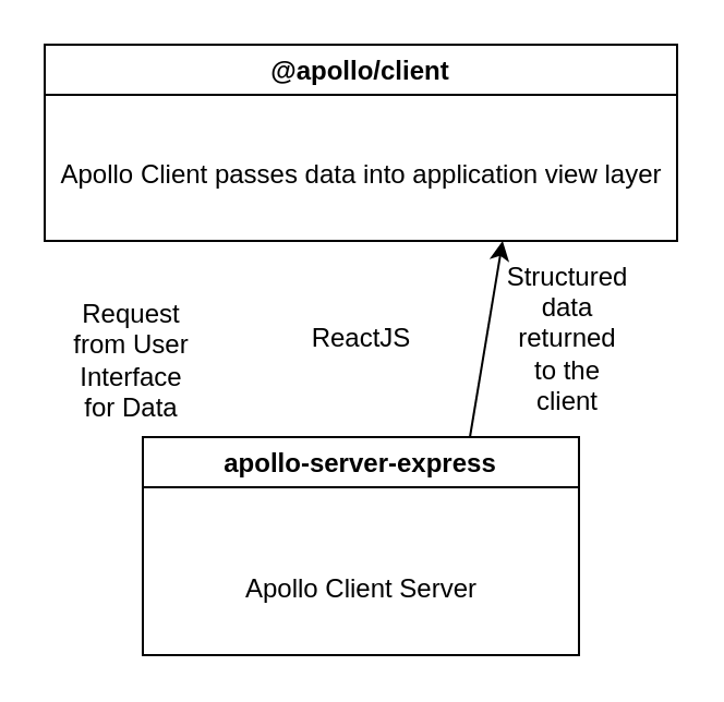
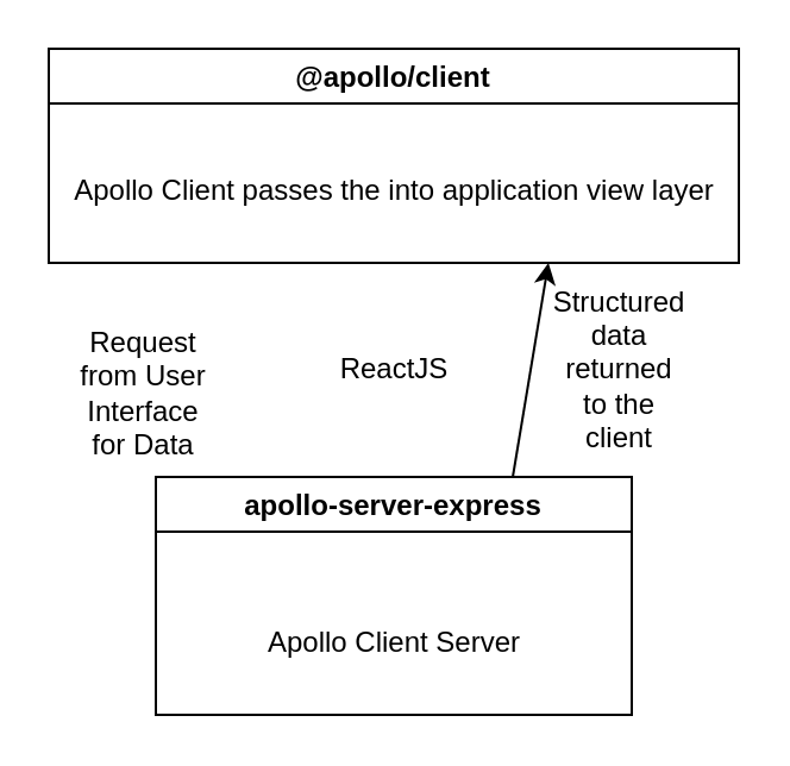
- <mxCell id="3" value="Apollo Client passes data into application view layer" style="text;html=1;align=center;verticalAlign=middle;resizable=0;points=[];autosize=1;strokeColor=none;fillColor=none;" vertex="1" parent="2"><mxGeometry y="50" width="290" height="20" as="geometry" /></mxCell>
+ <mxCell id="3" value="Apollo Client passes the into application view layer" style="text;html=1;align=center;verticalAlign=middle;resizable=0;points=[];autosize=1;strokeColor=none;fillColor=none;" vertex="1" parent="2"><mxGeometry y="50" width="290" height="20" as="geometry" /></mxCell>
